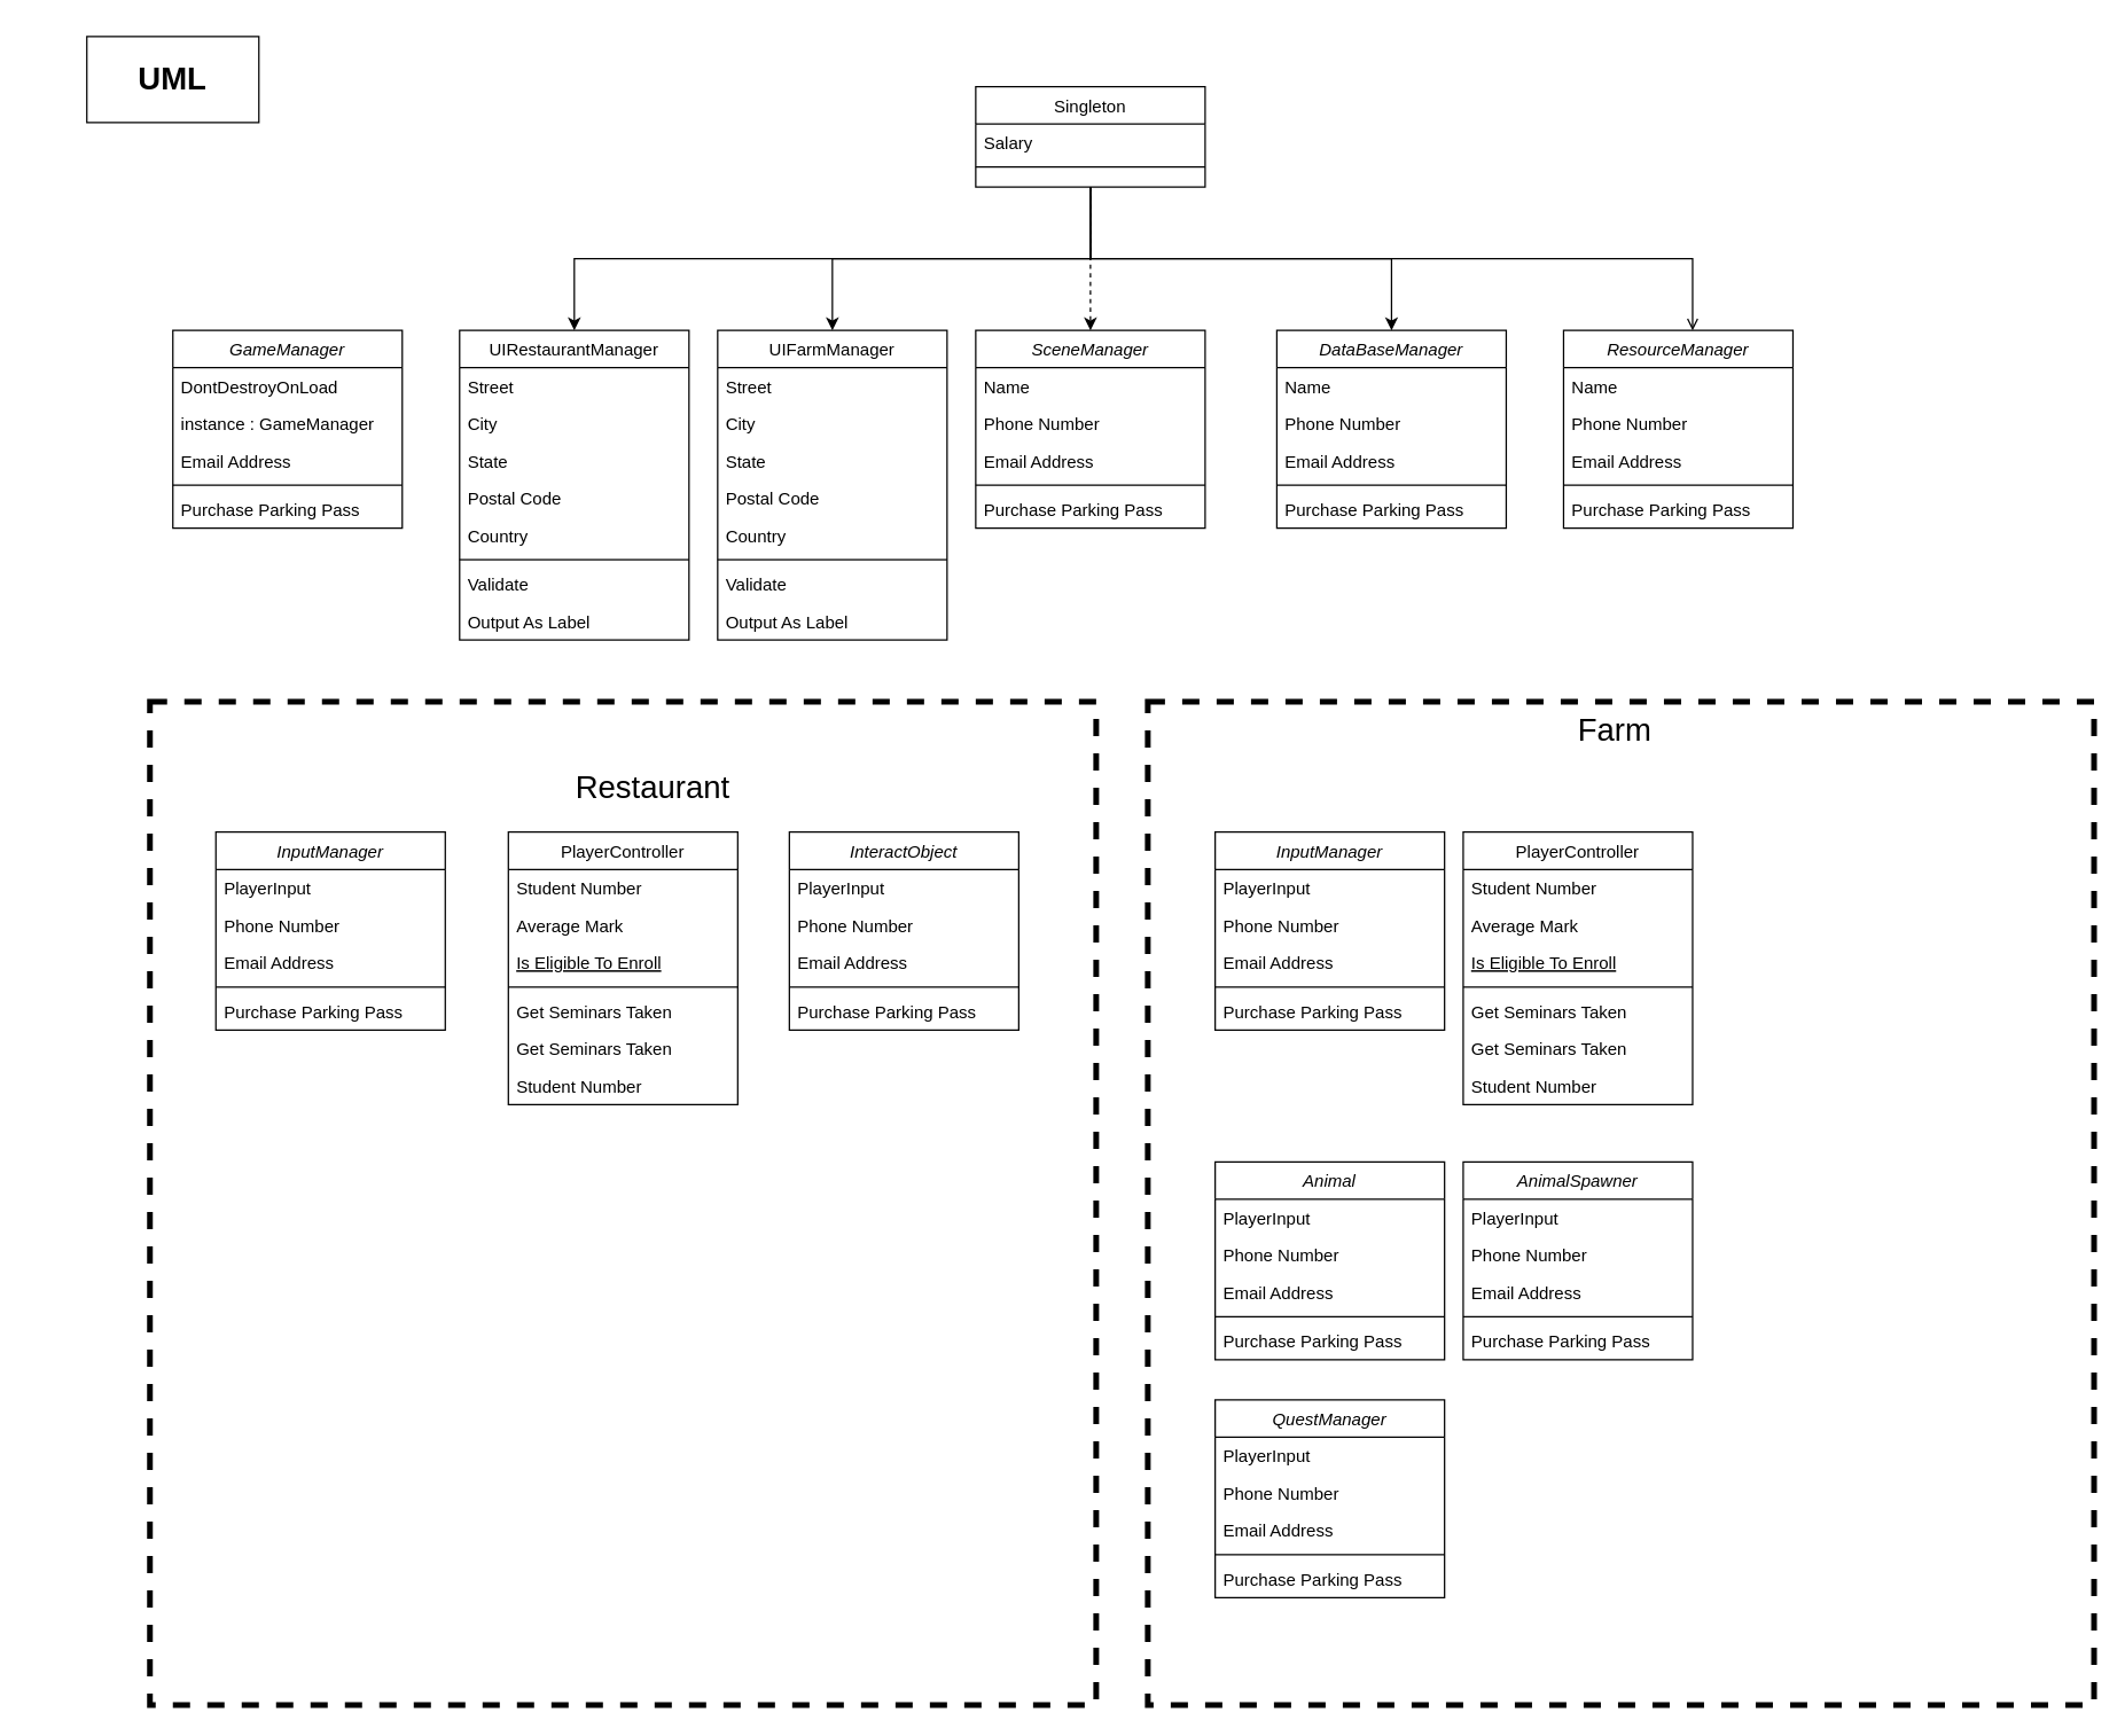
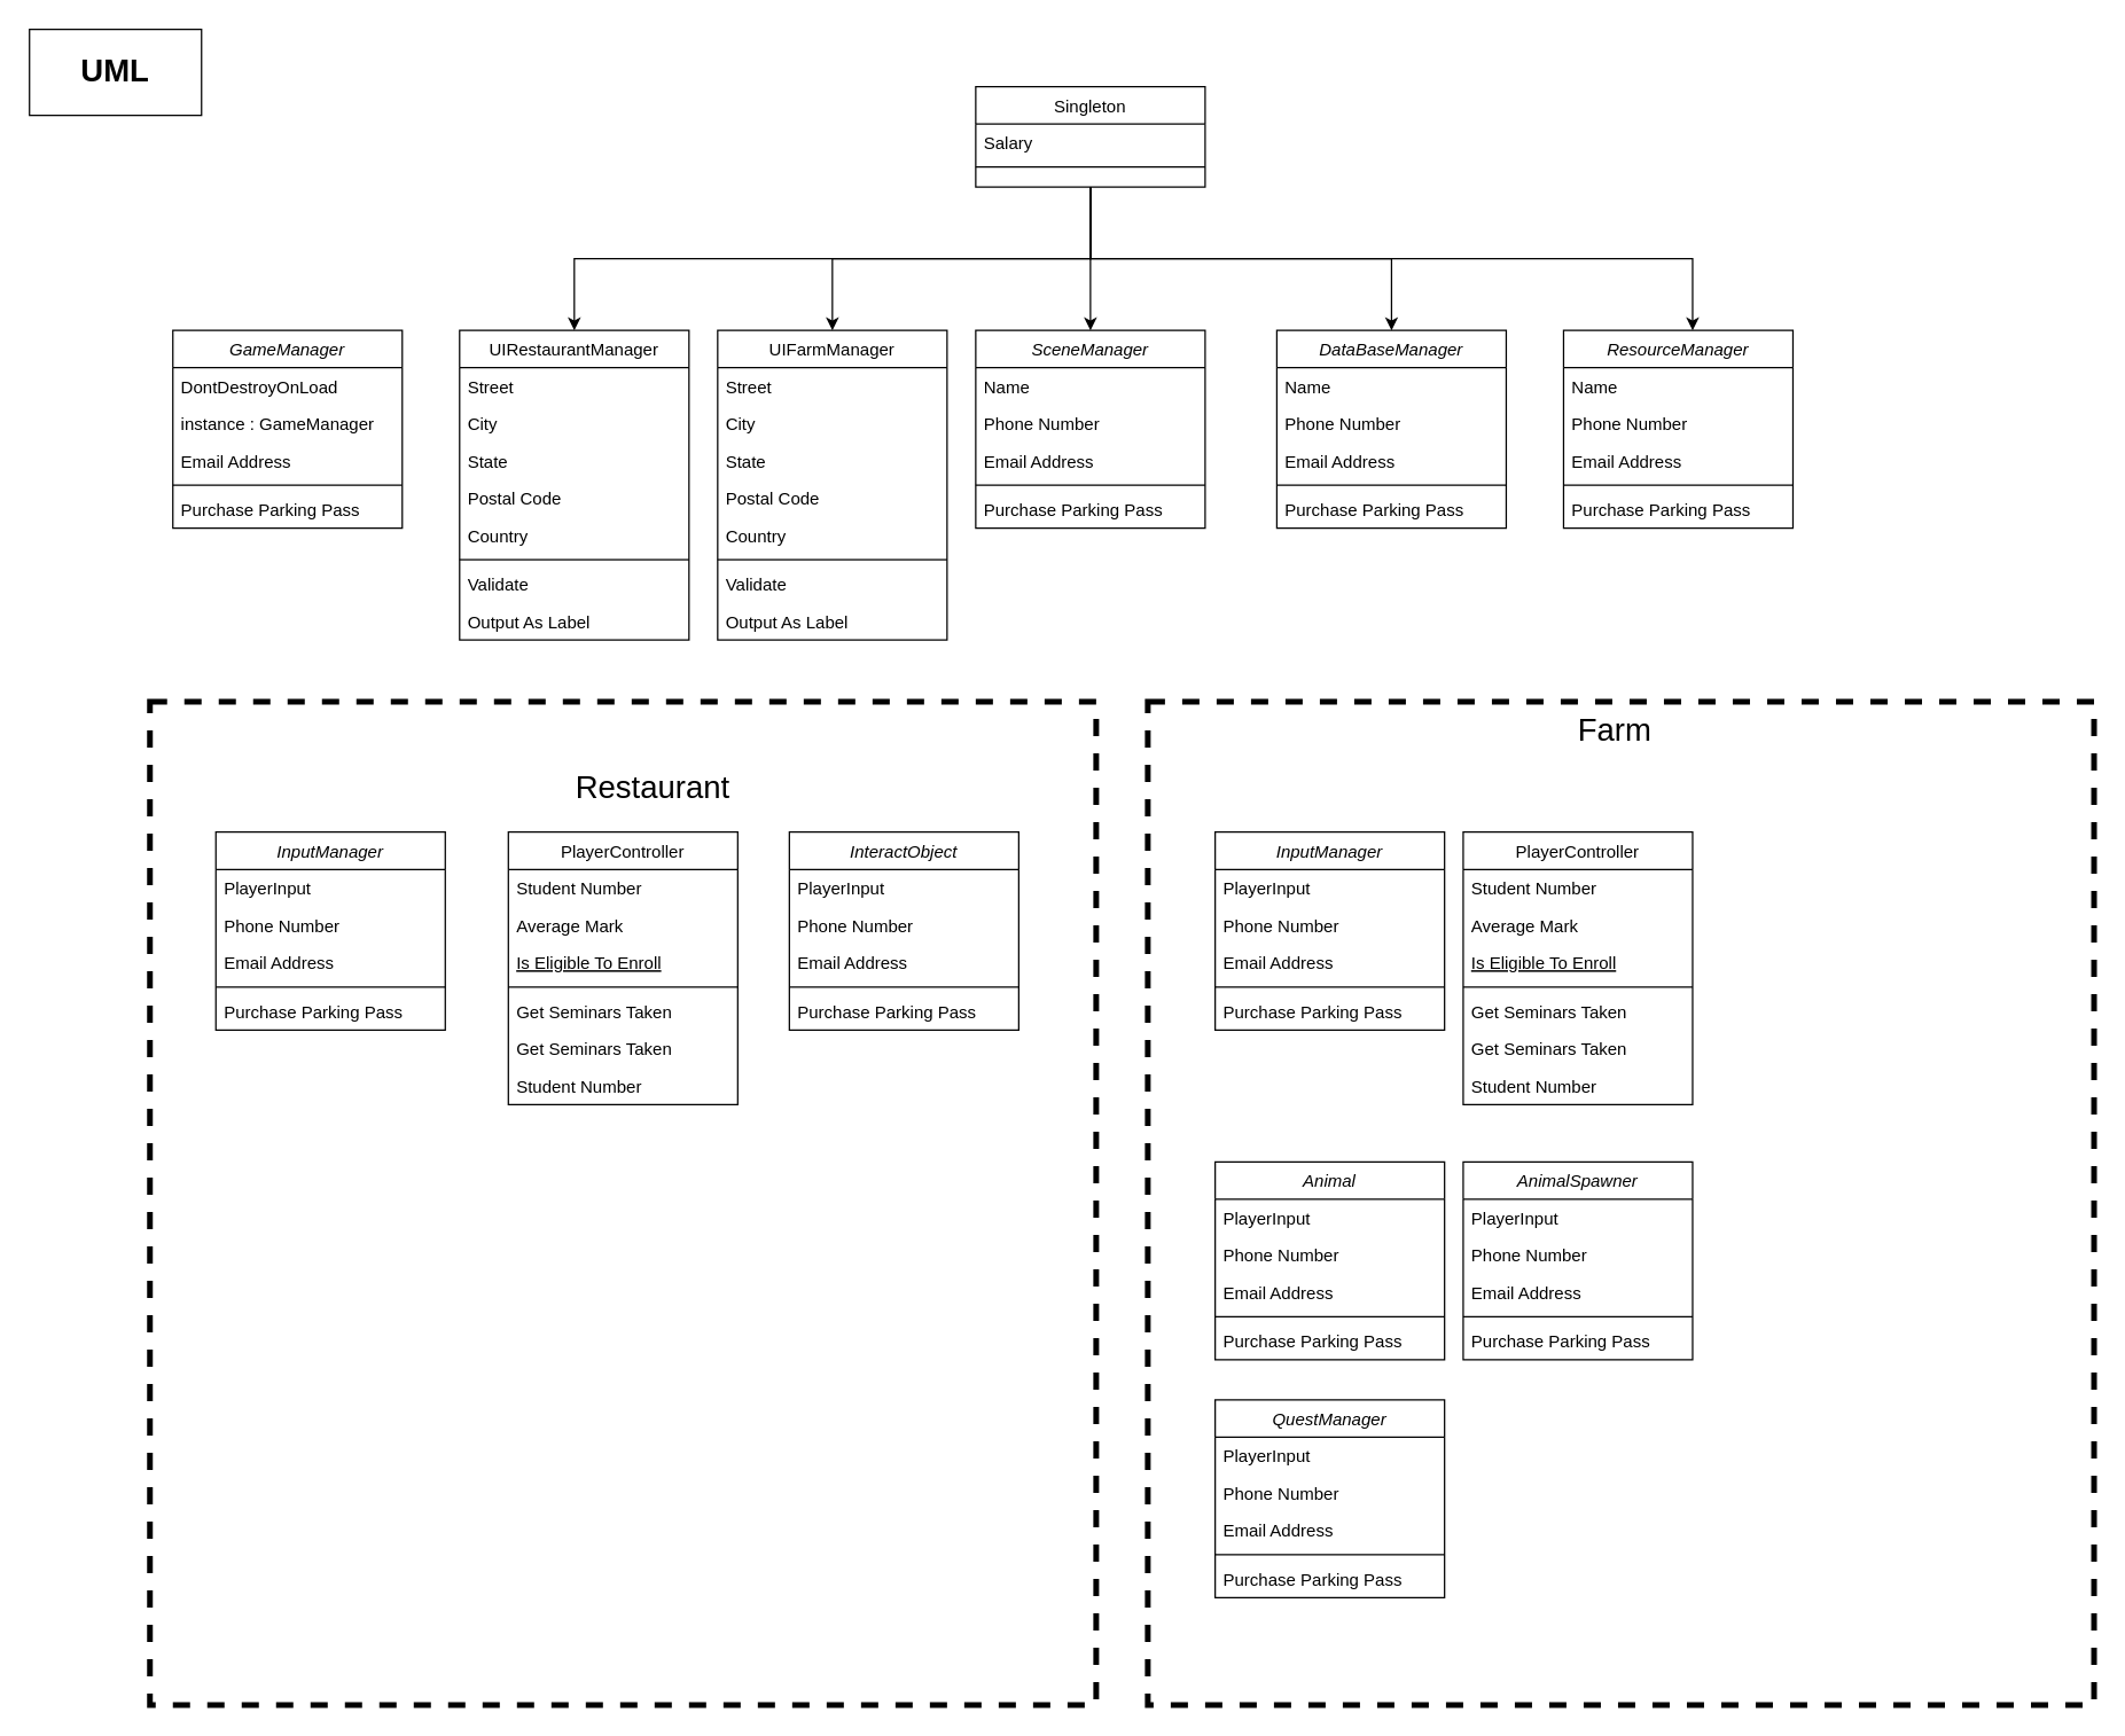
- <mxCell id="26" value="UML" style="rounded=0;whiteSpace=wrap;html=1;fontSize=22;fontStyle=1" vertex="1" parent="1"><mxGeometry x="60" y="25" width="120" height="60" as="geometry" /></mxCell>
+ <mxCell id="26" value="UML" style="rounded=0;whiteSpace=wrap;html=1;fontSize=22;fontStyle=1" vertex="1" parent="1"><mxGeometry width="120" height="60" as="geometry" x="20" y="20" /></mxCell>
- <mxCell id="19" style="edgeStyle=orthogonalEdgeStyle;rounded=0;orthogonalLoop=1;jettySize=auto;html=1;fontSize=22;entryX=0.5;entryY=0;entryDx=0;entryDy=0;dashed=1;" edge="1" parent="1" source="23" target="42"><mxGeometry relative="1" as="geometry"><Array as="points"><mxPoint x="760" y="140" /><mxPoint x="760" y="140" /></Array></mxGeometry></mxCell>
+ <mxCell id="19" style="edgeStyle=orthogonalEdgeStyle;rounded=0;orthogonalLoop=1;jettySize=auto;html=1;fontSize=22;entryX=0.5;entryY=0;entryDx=0;entryDy=0;" edge="1" parent="1" source="23" target="42"><mxGeometry relative="1" as="geometry"><Array as="points"><mxPoint x="760" y="140" /><mxPoint x="760" y="140" /></Array></mxGeometry></mxCell>
- <mxCell id="21" style="edgeStyle=orthogonalEdgeStyle;rounded=0;orthogonalLoop=1;jettySize=auto;html=1;fontSize=22;endArrow=open;" edge="1" parent="1" source="23" target="54"><mxGeometry relative="1" as="geometry"><Array as="points"><mxPoint x="760" y="180" /><mxPoint x="1180" y="180" /></Array></mxGeometry></mxCell>
+ <mxCell id="21" style="edgeStyle=orthogonalEdgeStyle;rounded=0;orthogonalLoop=1;jettySize=auto;html=1;fontSize=22;" edge="1" parent="1" source="23" target="54"><mxGeometry relative="1" as="geometry"><Array as="points"><mxPoint x="760" y="180" /><mxPoint x="1180" y="180" /></Array></mxGeometry></mxCell>
